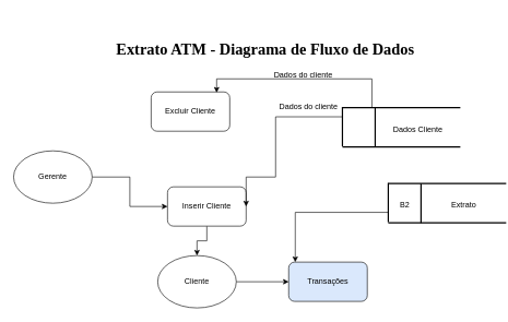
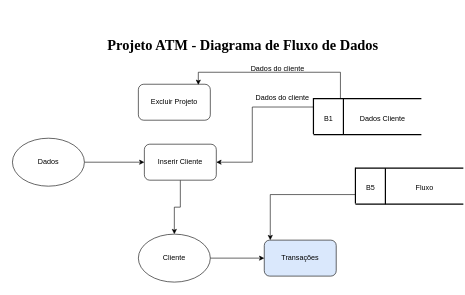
- <mxCell id="2" value="&lt;font style=&quot;font-size: 24px;&quot;&gt;&lt;span id=&quot;page14R_mcid0&quot; class=&quot;markedContent&quot;&gt;&lt;/span&gt;&lt;font face=&quot;Times New Roman&quot;&gt;&lt;span id=&quot;page14R_mcid1&quot; class=&quot;markedContent&quot;&gt;&lt;br role=&quot;presentation&quot;&gt;&lt;b&gt;&lt;span dir=&quot;ltr&quot; role=&quot;presentation&quot; style=&quot;left: calc(var(--scale-factor)*222.90px); top: calc(var(--scale-factor)*69.41px); transform: scaleX(0.9);&quot;&gt;Extrato ATM - Diagrama&lt;/span&gt;&lt;/b&gt;&lt;/span&gt;&lt;span id=&quot;page14R_mcid2&quot; class=&quot;markedContent&quot;&gt;&lt;b&gt;&lt;span dir=&quot;ltr&quot; role=&quot;presentation&quot; style=&quot;left: calc(var(--scale-factor)*275.97px); top: calc(var(--scale-factor)*85.97px); transform: scaleX(0.923);&quot;&gt; de Fluxo de Dados&lt;br&gt;&lt;/span&gt;&lt;/b&gt;&lt;/span&gt;&lt;/font&gt;&lt;/font&gt;" style="text;html=1;align=center;verticalAlign=middle;resizable=0;points=[];autosize=1;strokeColor=none;fillColor=none;" vertex="1" parent="1"><mxGeometry x="164" y="20" width="480" height="80" as="geometry" /></mxCell>
+ <mxCell id="2" value="&lt;font style=&quot;font-size: 24px;&quot;&gt;&lt;span id=&quot;page14R_mcid0&quot; class=&quot;markedContent&quot;&gt;&lt;/span&gt;&lt;font face=&quot;Times New Roman&quot;&gt;&lt;span id=&quot;page14R_mcid1&quot; class=&quot;markedContent&quot;&gt;&lt;br role=&quot;presentation&quot;&gt;&lt;b&gt;&lt;span dir=&quot;ltr&quot; role=&quot;presentation&quot; style=&quot;left: calc(var(--scale-factor)*222.90px); top: calc(var(--scale-factor)*69.41px); transform: scaleX(0.9);&quot;&gt;Projeto ATM - Diagrama&lt;/span&gt;&lt;/b&gt;&lt;/span&gt;&lt;span id=&quot;page14R_mcid2&quot; class=&quot;markedContent&quot;&gt;&lt;b&gt;&lt;span dir=&quot;ltr&quot; role=&quot;presentation&quot; style=&quot;left: calc(var(--scale-factor)*275.97px); top: calc(var(--scale-factor)*85.97px); transform: scaleX(0.923);&quot;&gt; de Fluxo de Dados&lt;br&gt;&lt;/span&gt;&lt;/b&gt;&lt;/span&gt;&lt;/font&gt;&lt;/font&gt;" style="text;html=1;align=center;verticalAlign=middle;resizable=0;points=[];autosize=1;strokeColor=none;fillColor=none;" vertex="1" parent="1"><mxGeometry x="164" y="20" width="480" height="80" as="geometry" /></mxCell>
- <mxCell id="9" value="Excluir Cliente" style="rounded=1;whiteSpace=wrap;html=1;" vertex="1" parent="1"><mxGeometry x="230" y="140" width="120" height="60" as="geometry" /></mxCell>
+ <mxCell id="9" value="Excluir Projeto" style="rounded=1;whiteSpace=wrap;html=1;" vertex="1" parent="1"><mxGeometry x="230" y="140" width="120" height="60" as="geometry" /></mxCell>
+ <mxCell id="17" value="B1" style="text;html=1;align=center;verticalAlign=middle;resizable=0;points=[];autosize=1;strokeColor=none;fillColor=none;" vertex="1" parent="1"><mxGeometry x="527" y="182" width="40" height="30" as="geometry" /></mxCell>
- <mxCell id="4" value="Gerente" style="ellipse;whiteSpace=wrap;html=1;" vertex="1" parent="1"><mxGeometry x="20" y="230" width="120" height="80" as="geometry" /></mxCell>
+ <mxCell id="4" value="Dados" style="ellipse;whiteSpace=wrap;html=1;" vertex="1" parent="1"><mxGeometry x="20" y="230" width="120" height="80" as="geometry" /></mxCell>
- <mxCell id="24" value="B2" style="text;html=1;align=center;verticalAlign=middle;resizable=0;points=[];autosize=1;strokeColor=none;fillColor=none;" vertex="1" parent="1"><mxGeometry x="597" y="298" width="40" height="30" as="geometry" /></mxCell>
+ <mxCell id="24" value="B5" style="text;html=1;align=center;verticalAlign=middle;resizable=0;points=[];autosize=1;strokeColor=none;fillColor=none;" vertex="1" parent="1"><mxGeometry x="597" y="298" width="40" height="30" as="geometry" /></mxCell>
- <mxCell id="25" value="Extrato" style="text;html=1;align=center;verticalAlign=middle;resizable=0;points=[];autosize=1;strokeColor=none;fillColor=none;" vertex="1" parent="1"><mxGeometry x="677" y="298" width="60" height="30" as="geometry" /></mxCell>
+ <mxCell id="25" value="Fluxo" style="text;html=1;align=center;verticalAlign=middle;resizable=0;points=[];autosize=1;strokeColor=none;fillColor=none;" vertex="1" parent="1"><mxGeometry x="677" y="298" width="60" height="30" as="geometry" /></mxCell>
- <mxCell id="8" value="Inserir Cliente" style="rounded=1;whiteSpace=wrap;html=1;" vertex="1" parent="1"><mxGeometry x="255" y="285" width="120" height="60" as="geometry" /></mxCell>
+ <mxCell id="8" value="Inserir Cliente" style="rounded=1;whiteSpace=wrap;html=1;" vertex="1" parent="1"><mxGeometry x="240" y="240" width="120" height="60" as="geometry" /></mxCell>
- <mxCell id="6" value="Cliente" style="ellipse;whiteSpace=wrap;html=1;" vertex="1" parent="1"><mxGeometry x="240" y="390" width="120" height="80" as="geometry" /></mxCell>
+ <mxCell id="6" value="Cliente" style="ellipse;whiteSpace=wrap;html=1;" vertex="1" parent="1"><mxGeometry x="230" y="390" width="120" height="80" as="geometry" /></mxCell>
